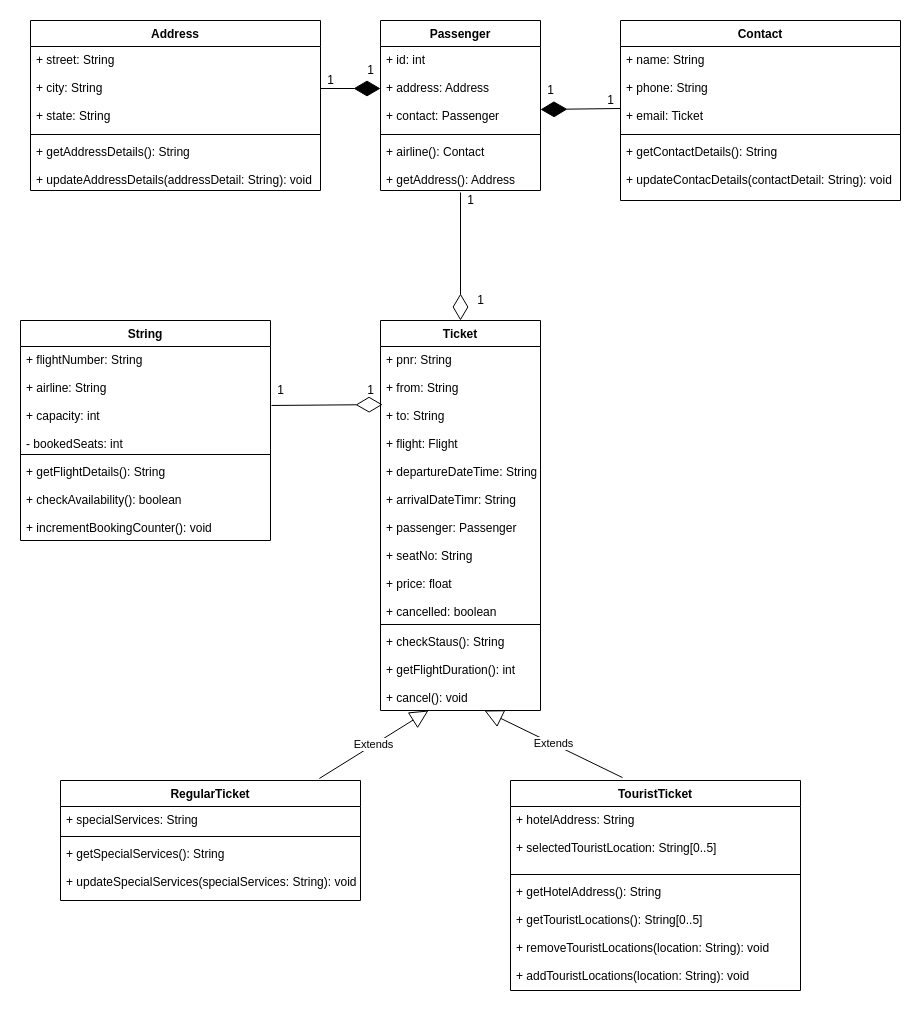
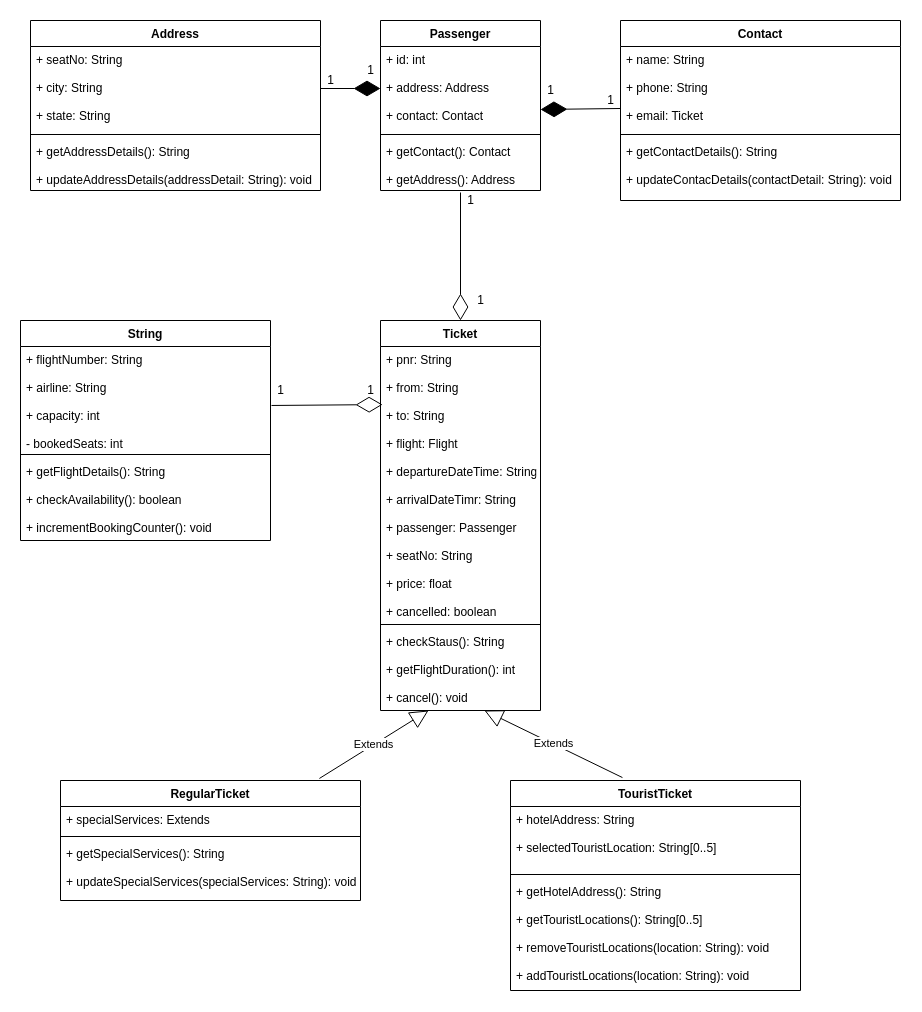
- <mxCell id="8" value="+ street: String&#10;&#10;+ city: String&#10;&#10;+ state: String" style="text;strokeColor=none;fillColor=none;align=left;verticalAlign=top;spacingLeft=4;spacingRight=4;overflow=hidden;rotatable=0;points=[[0,0.5],[1,0.5]];portConstraint=eastwest;" vertex="1" parent="7"><mxGeometry y="26" width="290" height="84" as="geometry" /></mxCell>
+ <mxCell id="8" value="+ seatNo: String&#10;&#10;+ city: String&#10;&#10;+ state: String" style="text;strokeColor=none;fillColor=none;align=left;verticalAlign=top;spacingLeft=4;spacingRight=4;overflow=hidden;rotatable=0;points=[[0,0.5],[1,0.5]];portConstraint=eastwest;" vertex="1" parent="7"><mxGeometry y="26" width="290" height="84" as="geometry" /></mxCell>
- <mxCell id="3" value="+ id: int&#10;&#10;+ address: Address&#10;&#10;+ contact: Passenger" style="text;strokeColor=none;fillColor=none;align=left;verticalAlign=top;spacingLeft=4;spacingRight=4;overflow=hidden;rotatable=0;points=[[0,0.5],[1,0.5]];portConstraint=eastwest;" vertex="1" parent="2"><mxGeometry y="26" width="160" height="84" as="geometry" /></mxCell>
+ <mxCell id="3" value="+ id: int&#10;&#10;+ address: Address&#10;&#10;+ contact: Contact" style="text;strokeColor=none;fillColor=none;align=left;verticalAlign=top;spacingLeft=4;spacingRight=4;overflow=hidden;rotatable=0;points=[[0,0.5],[1,0.5]];portConstraint=eastwest;" vertex="1" parent="2"><mxGeometry y="26" width="160" height="84" as="geometry" /></mxCell>
- <mxCell id="6" value="+ airline(): Contact&#10;&#10;+ getAddress(): Address " style="text;strokeColor=none;fillColor=none;align=left;verticalAlign=top;spacingLeft=4;spacingRight=4;overflow=hidden;rotatable=0;points=[[0,0.5],[1,0.5]];portConstraint=eastwest;" vertex="1" parent="2"><mxGeometry y="118" width="160" height="52" as="geometry" /></mxCell>
+ <mxCell id="6" value="+ getContact(): Contact&#10;&#10;+ getAddress(): Address " style="text;strokeColor=none;fillColor=none;align=left;verticalAlign=top;spacingLeft=4;spacingRight=4;overflow=hidden;rotatable=0;points=[[0,0.5],[1,0.5]];portConstraint=eastwest;" vertex="1" parent="2"><mxGeometry y="118" width="160" height="52" as="geometry" /></mxCell>
- <mxCell id="24" value="+ specialServices: String" style="text;strokeColor=none;fillColor=none;align=left;verticalAlign=top;spacingLeft=4;spacingRight=4;overflow=hidden;rotatable=0;points=[[0,0.5],[1,0.5]];portConstraint=eastwest;" vertex="1" parent="23"><mxGeometry y="26" width="300" height="26" as="geometry" /></mxCell>
+ <mxCell id="24" value="+ specialServices: Extends" style="text;strokeColor=none;fillColor=none;align=left;verticalAlign=top;spacingLeft=4;spacingRight=4;overflow=hidden;rotatable=0;points=[[0,0.5],[1,0.5]];portConstraint=eastwest;" vertex="1" parent="23"><mxGeometry y="26" width="300" height="26" as="geometry" /></mxCell>
